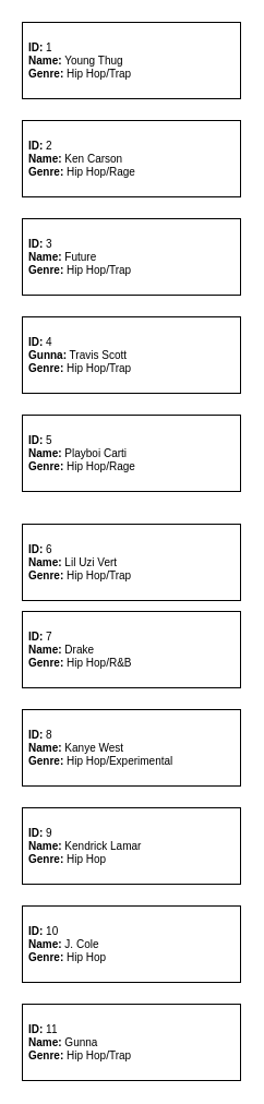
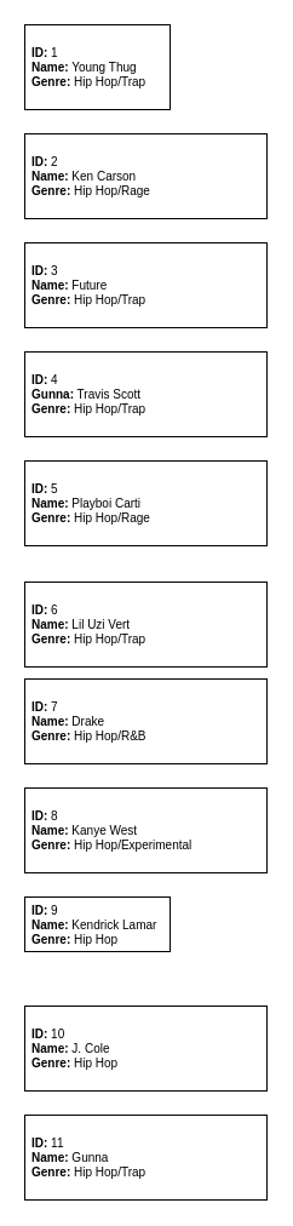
- <mxCell id="2" value="&lt;b&gt;ID:&lt;/b&gt; 1&lt;br&gt;&lt;b&gt;Name:&lt;/b&gt; Young Thug&lt;br&gt;&lt;b&gt;Genre:&lt;/b&gt; Hip Hop/Trap" style="shape=rectangle;whiteSpace=wrap;html=1;align=left;spacingLeft=4;fontSize=10;" parent="1" vertex="1"><mxGeometry x="20" y="20" width="200" height="70" as="geometry" /></mxCell>
+ <mxCell id="2" value="&lt;b&gt;ID:&lt;/b&gt; 1&lt;br&gt;&lt;b&gt;Name:&lt;/b&gt; Young Thug&lt;br&gt;&lt;b&gt;Genre:&lt;/b&gt; Hip Hop/Trap" style="shape=rectangle;whiteSpace=wrap;html=1;align=left;spacingLeft=4;fontSize=10;" parent="1" vertex="1"><mxGeometry x="20" y="20" width="120" height="70" as="geometry" /></mxCell>
- <mxCell id="10" value="&lt;b&gt;ID:&lt;/b&gt; 9&lt;br&gt;&lt;b&gt;Name:&lt;/b&gt; Kendrick Lamar&lt;br&gt;&lt;b&gt;Genre:&lt;/b&gt; Hip Hop" style="shape=rectangle;whiteSpace=wrap;html=1;align=left;spacingLeft=4;fontSize=10;" parent="1" vertex="1"><mxGeometry x="20" y="740" width="200" height="70" as="geometry" /></mxCell>
+ <mxCell id="10" value="&lt;b&gt;ID:&lt;/b&gt; 9&lt;br&gt;&lt;b&gt;Name:&lt;/b&gt; Kendrick Lamar&lt;br&gt;&lt;b&gt;Genre:&lt;/b&gt; Hip Hop" style="shape=rectangle;whiteSpace=wrap;html=1;align=left;spacingLeft=4;fontSize=10;" parent="1" vertex="1"><mxGeometry x="20" y="740" width="120" height="45" as="geometry" /></mxCell>
